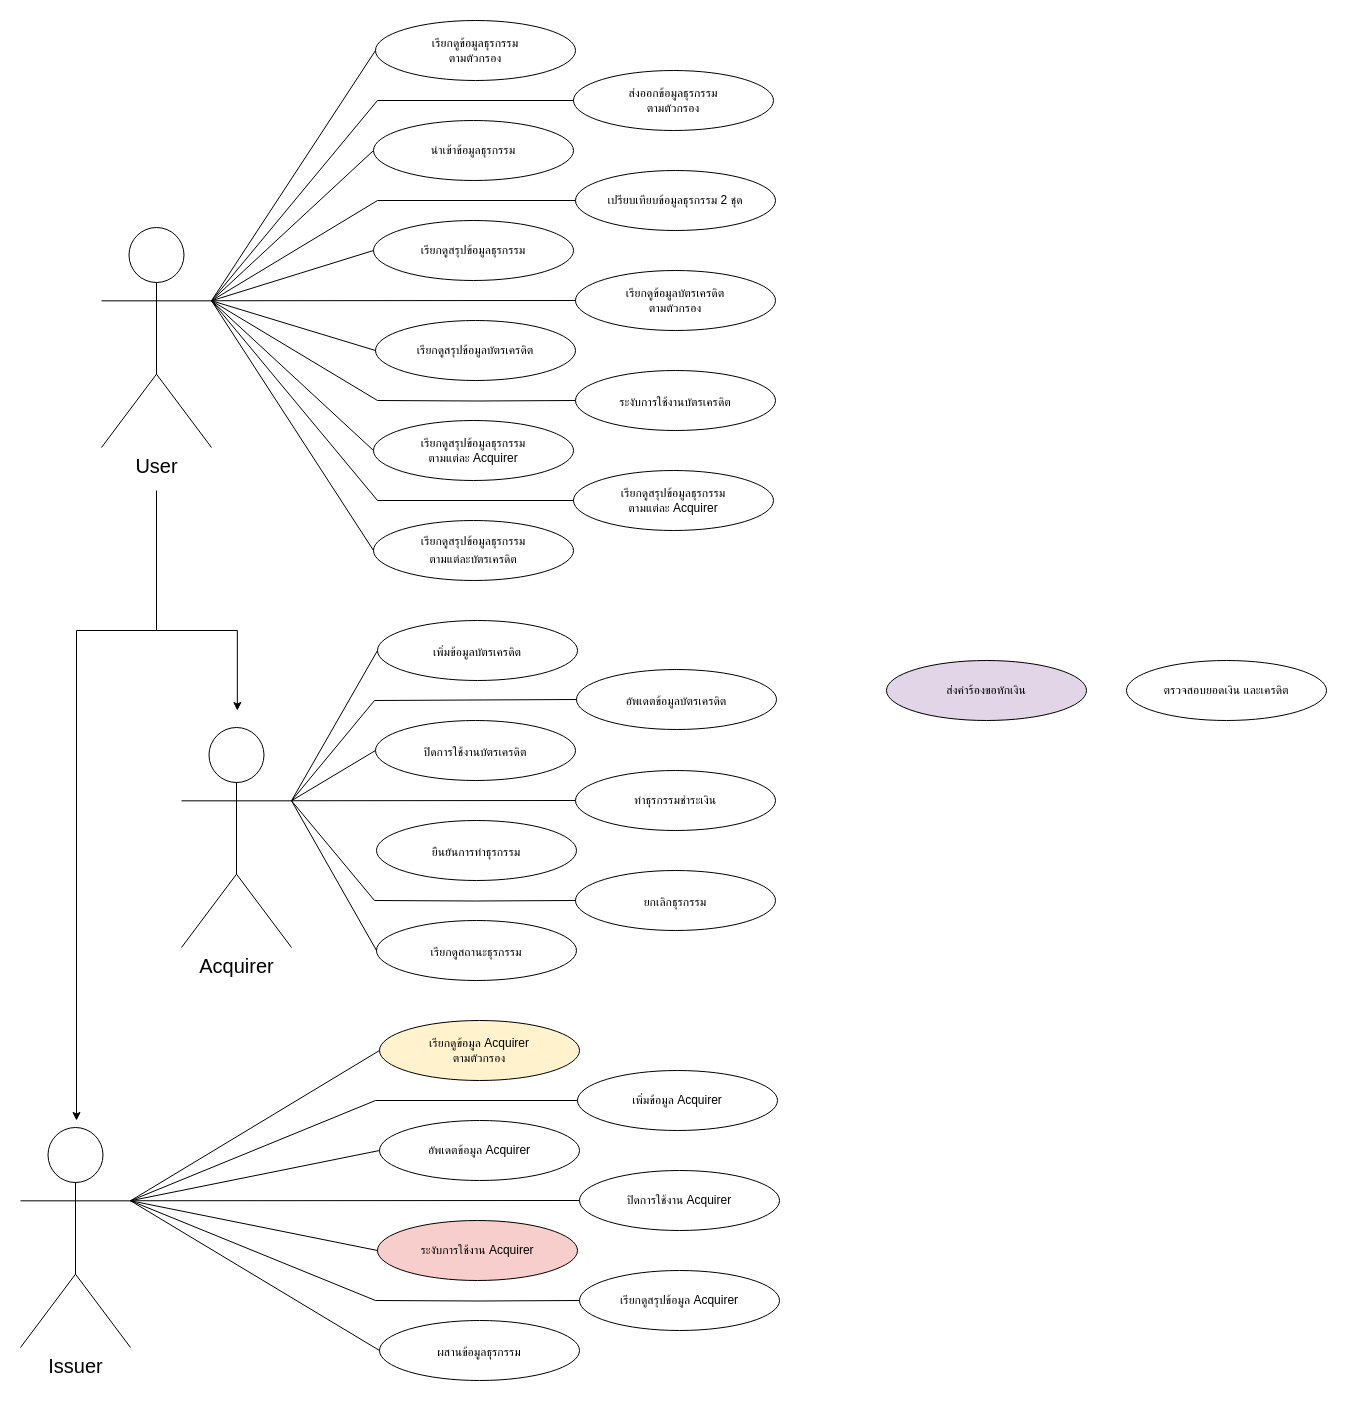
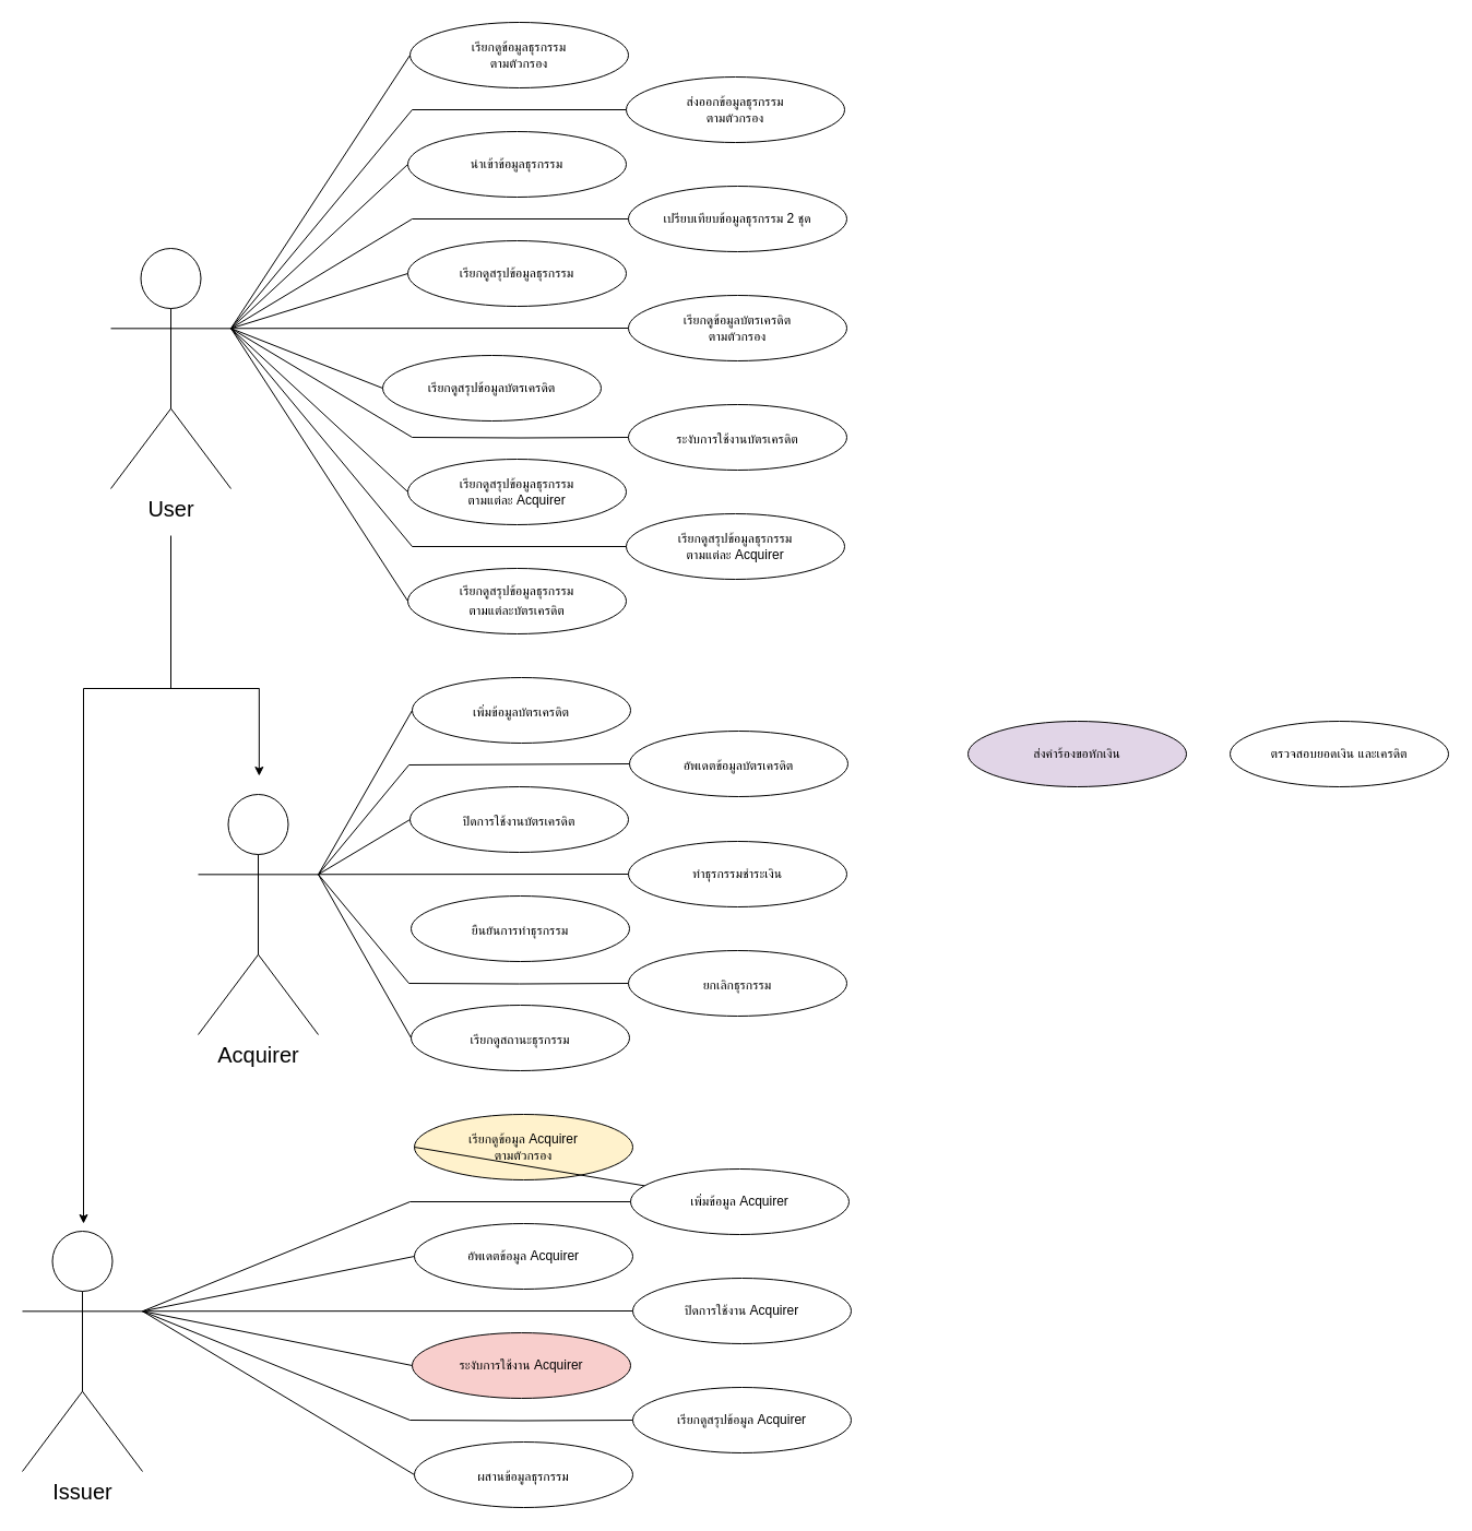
- <mxCell id="20" value="เรียกดูสรุปข้อมูลบัตรเครดิต" style="ellipse;whiteSpace=wrap;html=1;" vertex="1" parent="1"><mxGeometry x="375" y="320" width="200" height="60" as="geometry" /></mxCell>
+ <mxCell id="20" value="เรียกดูสรุปข้อมูลบัตรเครดิต" style="ellipse;whiteSpace=wrap;html=1;" vertex="1" parent="1"><mxGeometry x="350" y="325" width="200" height="60" as="geometry" /></mxCell>
- <mxCell id="65" value="" style="endArrow=none;html=1;rounded=0;entryX=1;entryY=0.333;entryDx=0;entryDy=0;entryPerimeter=0;exitX=0;exitY=0.5;exitDx=0;exitDy=0;" edge="1" parent="1" source="12" target="3"><mxGeometry width="50" height="50" relative="1" as="geometry"><mxPoint x="378" y="1050" as="sourcePoint" /><mxPoint x="292" y="1200" as="targetPoint" /></mxGeometry></mxCell>
+ <mxCell id="65" value="" style="endArrow=none;html=1;rounded=0;exitX=0;exitY=0.5;exitDx=0;exitDy=0;" edge="1" parent="1" source="12" target="9"><mxGeometry width="50" height="50" relative="1" as="geometry"><mxPoint x="378" y="1050" as="sourcePoint" /><mxPoint x="292" y="1200" as="targetPoint" /></mxGeometry></mxCell>
